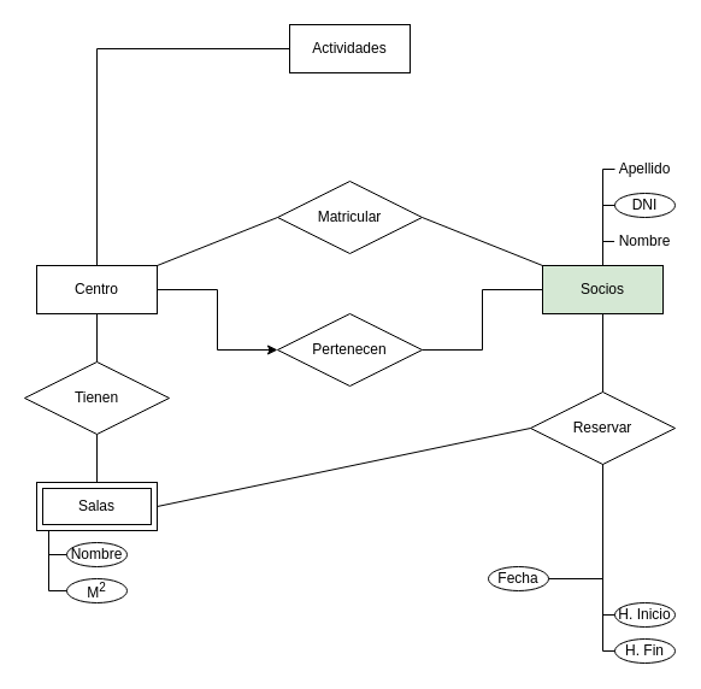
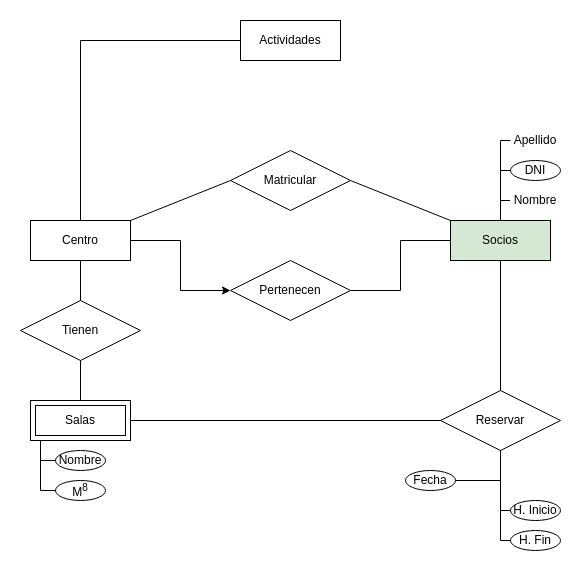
- <mxCell id="17" value="Reservar" style="shape=rhombus;perimeter=rhombusPerimeter;whiteSpace=wrap;html=1;align=center;" vertex="1" parent="1"><mxGeometry x="440" y="325" width="120" height="60" as="geometry" /></mxCell>
+ <mxCell id="17" value="Reservar" style="shape=rhombus;perimeter=rhombusPerimeter;whiteSpace=wrap;html=1;align=center;" vertex="1" parent="1"><mxGeometry x="440" y="390" width="120" height="60" as="geometry" /></mxCell>
- <mxCell id="23" value="M&lt;sup&gt;2&lt;/sup&gt;" style="ellipse;whiteSpace=wrap;html=1;align=center;" vertex="1" parent="1"><mxGeometry x="55" y="480" width="50" height="20" as="geometry" /></mxCell>
+ <mxCell id="23" value="M&lt;sup&gt;8&lt;/sup&gt;" style="ellipse;whiteSpace=wrap;html=1;align=center;" vertex="1" parent="1"><mxGeometry x="55" y="480" width="50" height="20" as="geometry" /></mxCell>
